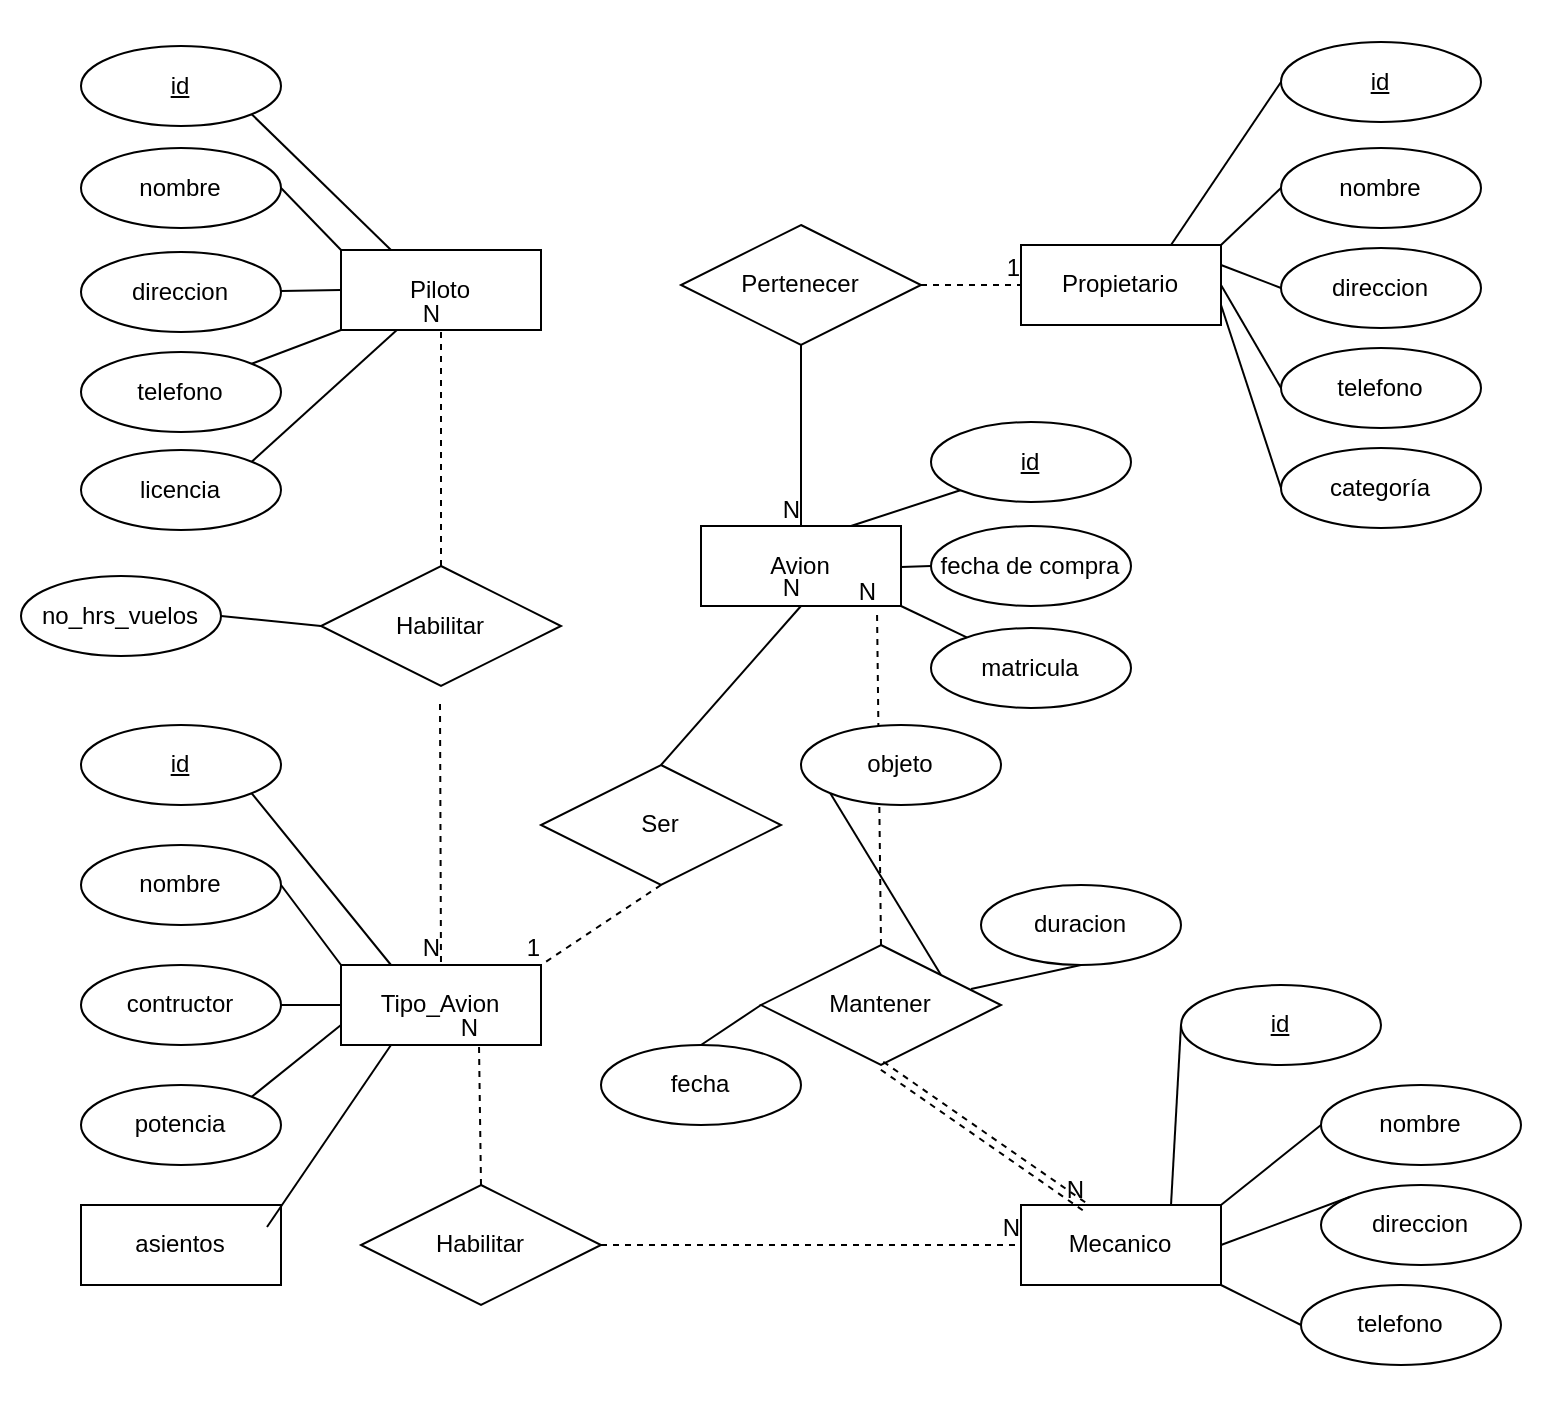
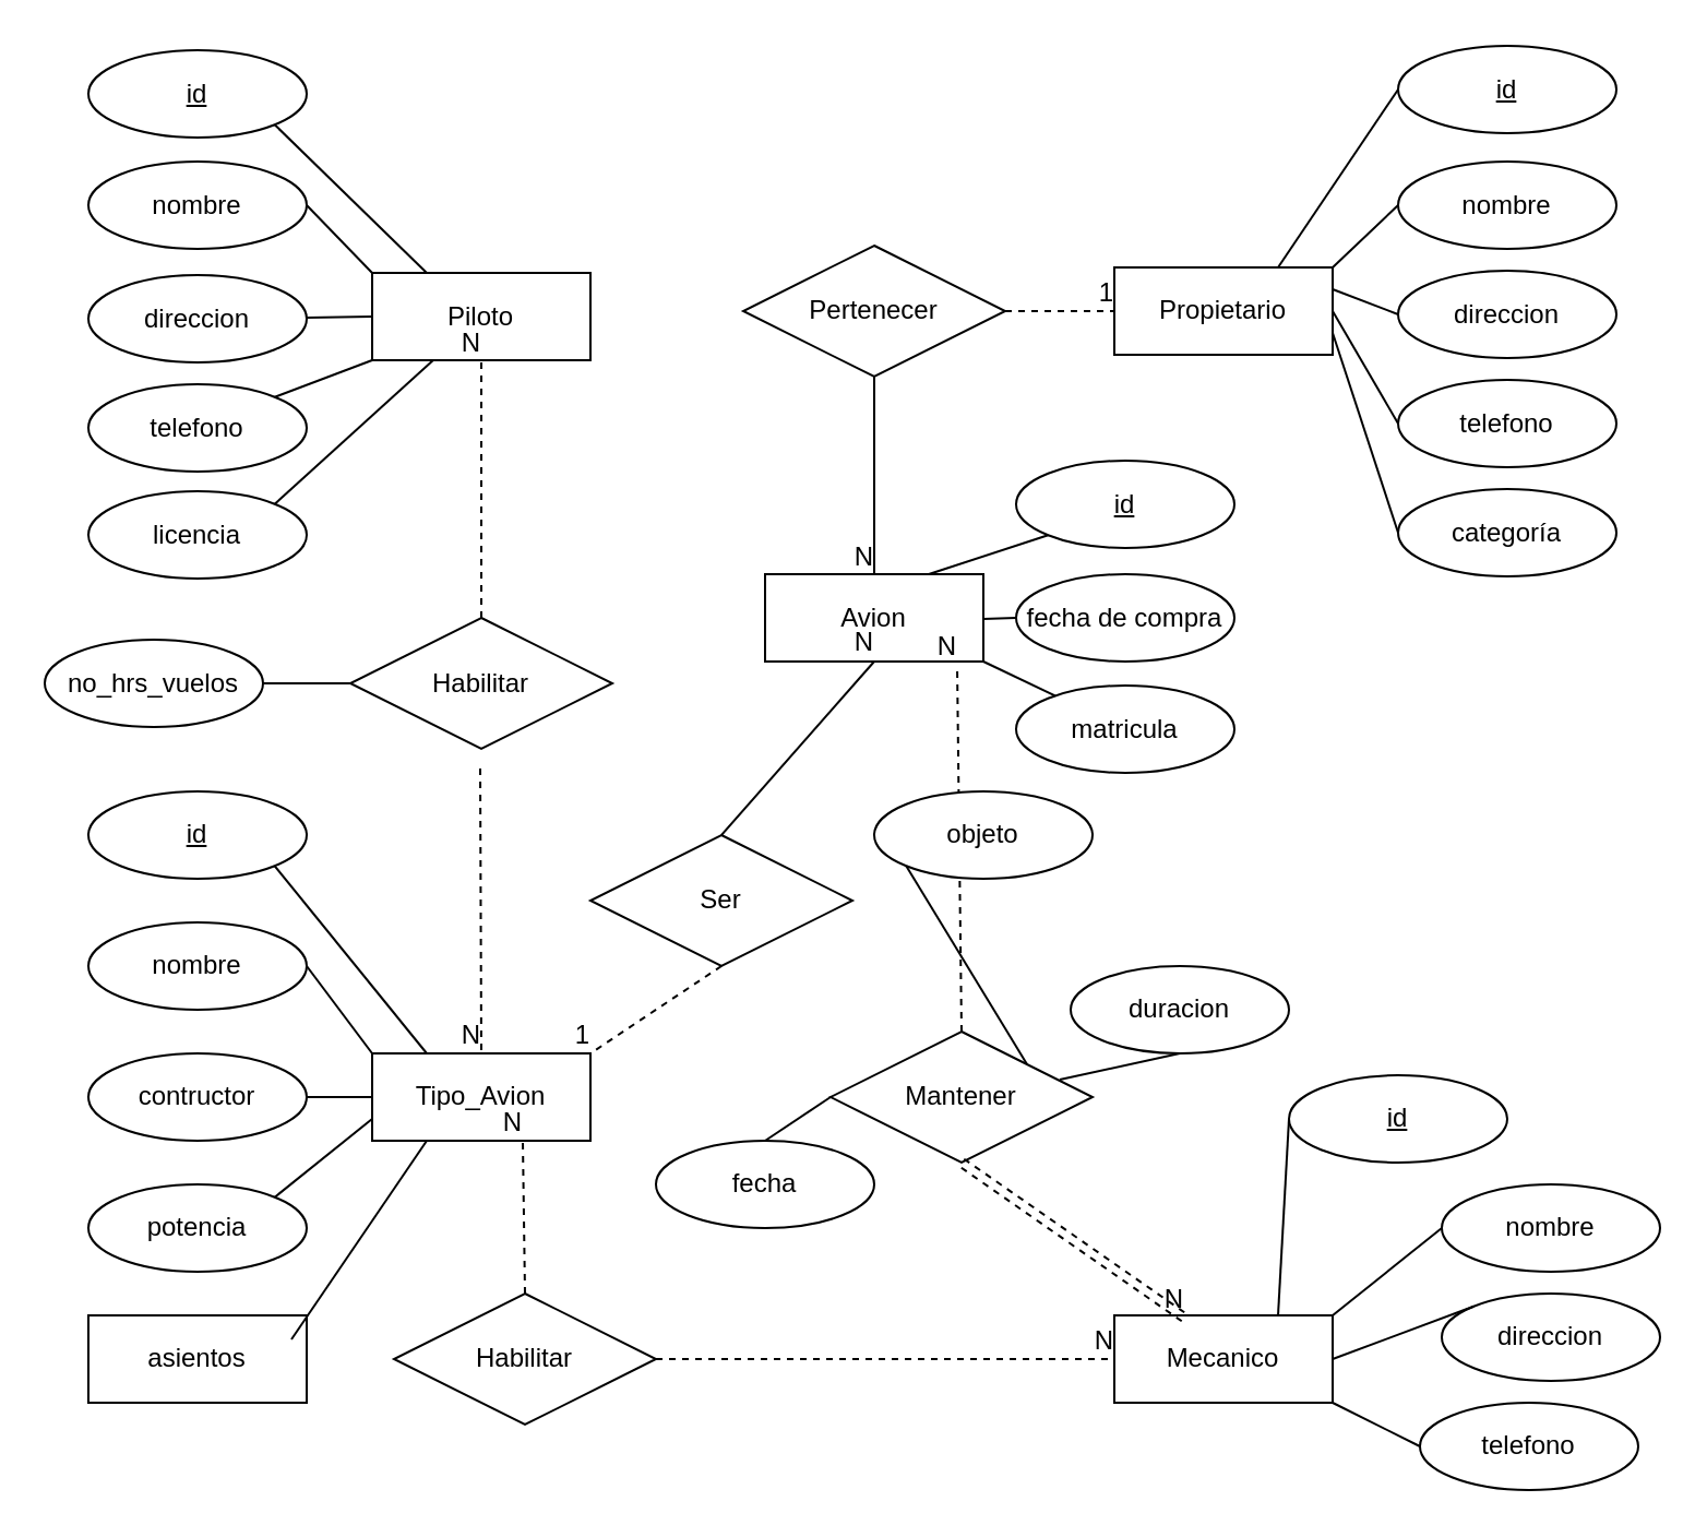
- <mxCell id="64" value="no_hrs_vuelos" style="ellipse;whiteSpace=wrap;html=1;align=center;" parent="1" vertex="1"><mxGeometry x="10" y="287.5" width="100" height="40" as="geometry" /></mxCell>
+ <mxCell id="64" value="no_hrs_vuelos" style="ellipse;whiteSpace=wrap;html=1;align=center;" parent="1" vertex="1"><mxGeometry x="20" y="292.5" width="100" height="40" as="geometry" /></mxCell>
